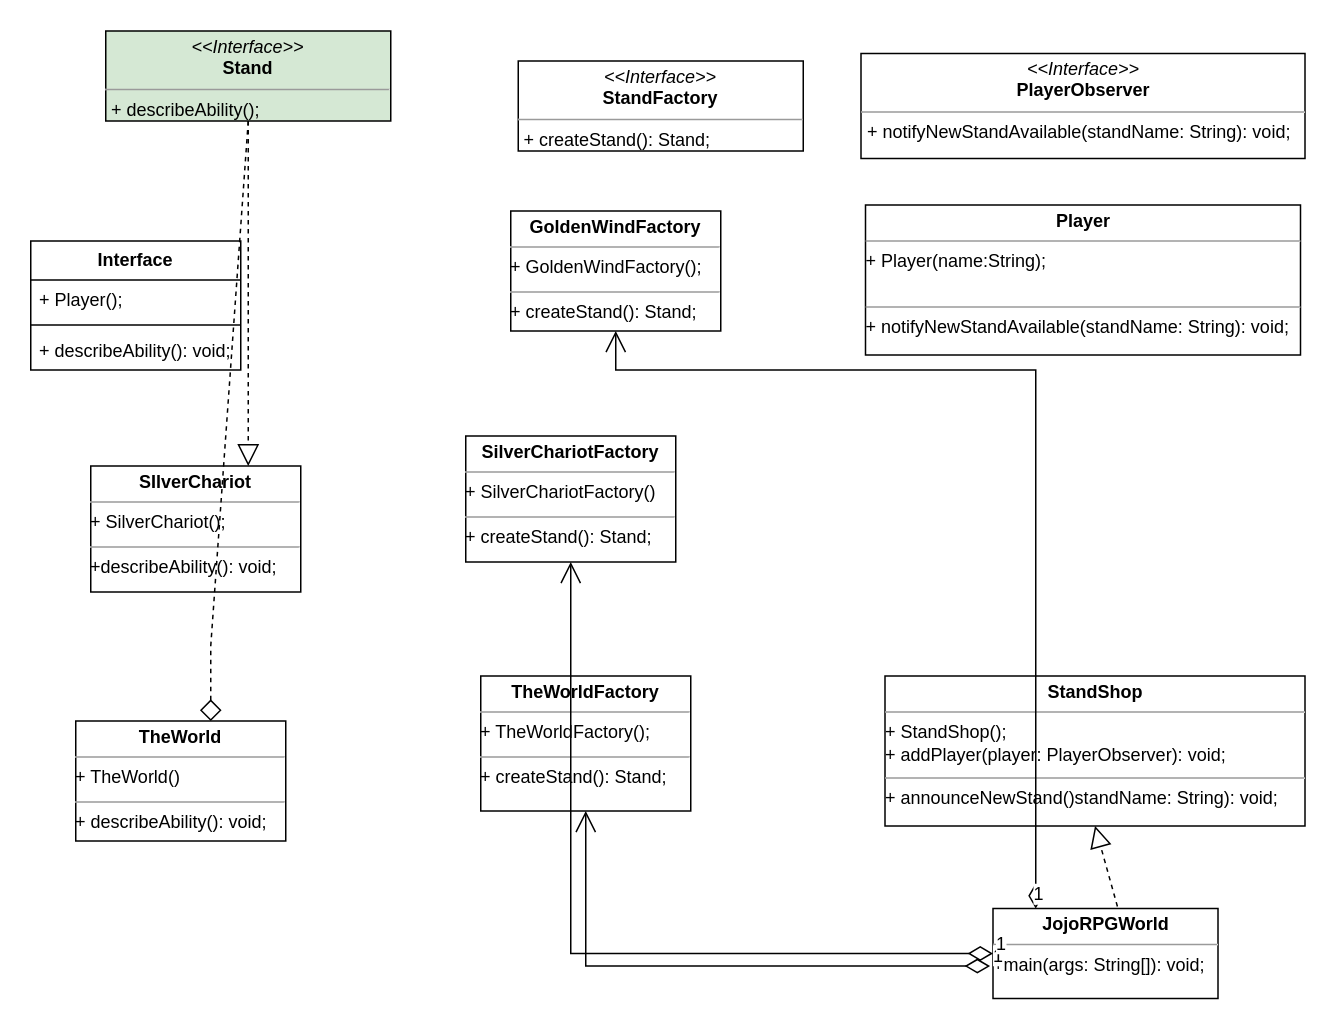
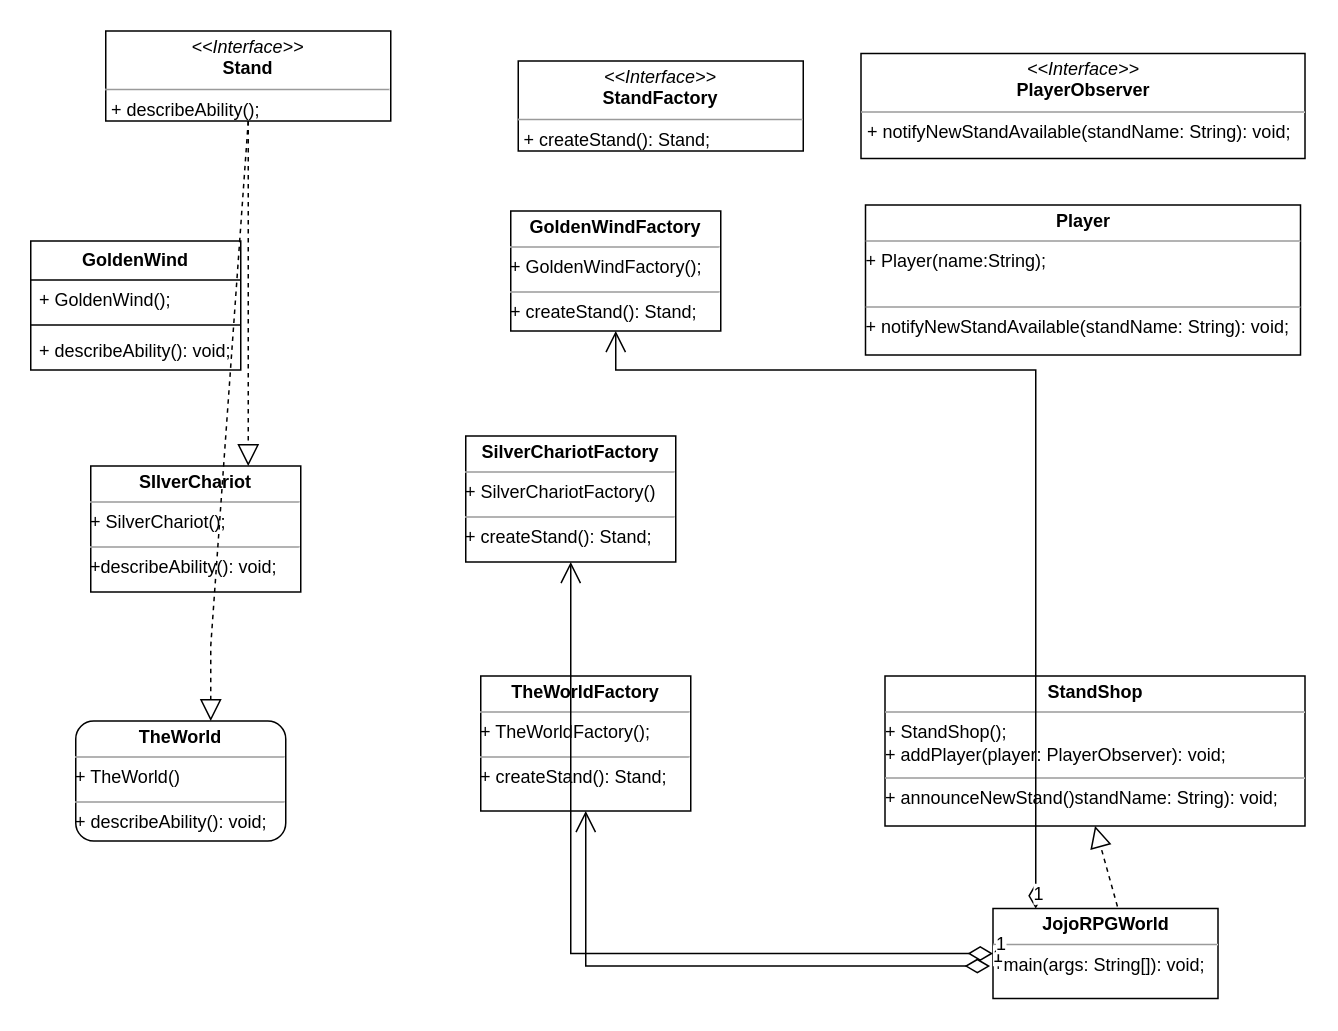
- <mxCell id="2" value="&lt;p style=&quot;margin:0px;margin-top:4px;text-align:center;&quot;&gt;&lt;i&gt;&amp;lt;&amp;lt;Interface&amp;gt;&amp;gt;&lt;/i&gt;&lt;br&gt;&lt;b&gt;Stand&lt;/b&gt;&lt;/p&gt;&lt;hr size=&quot;1&quot;&gt;&lt;p style=&quot;margin:0px;margin-left:4px;&quot;&gt;&lt;span style=&quot;background-color: initial;&quot;&gt;+ describeAbility();&lt;/span&gt;&lt;/p&gt;&lt;p style=&quot;margin:0px;margin-left:4px;&quot;&gt;&lt;br&gt;&lt;/p&gt;" style="verticalAlign=top;align=left;overflow=fill;fontSize=12;fontFamily=Helvetica;html=1;whiteSpace=wrap;fillColor=#d5e8d4;" vertex="1" parent="1"><mxGeometry x="70" width="190" height="60" as="geometry" y="20" /></mxCell>
+ <mxCell id="2" value="&lt;p style=&quot;margin:0px;margin-top:4px;text-align:center;&quot;&gt;&lt;i&gt;&amp;lt;&amp;lt;Interface&amp;gt;&amp;gt;&lt;/i&gt;&lt;br&gt;&lt;b&gt;Stand&lt;/b&gt;&lt;/p&gt;&lt;hr size=&quot;1&quot;&gt;&lt;p style=&quot;margin:0px;margin-left:4px;&quot;&gt;&lt;span style=&quot;background-color: initial;&quot;&gt;+ describeAbility();&lt;/span&gt;&lt;/p&gt;&lt;p style=&quot;margin:0px;margin-left:4px;&quot;&gt;&lt;br&gt;&lt;/p&gt;" style="verticalAlign=top;align=left;overflow=fill;fontSize=12;fontFamily=Helvetica;html=1;whiteSpace=wrap;" vertex="1" parent="1"><mxGeometry x="70" width="190" height="60" as="geometry" y="20" /></mxCell>
- <mxCell id="6" value="&lt;b&gt;Interface&lt;/b&gt;" style="swimlane;fontStyle=0;childLayout=stackLayout;horizontal=1;startSize=26;fillColor=none;horizontalStack=0;resizeParent=1;resizeParentMax=0;resizeLast=0;collapsible=1;marginBottom=0;whiteSpace=wrap;html=1;" vertex="1" parent="1"><mxGeometry x="20" y="160" width="140" height="86" as="geometry" /></mxCell>
+ <mxCell id="6" value="&lt;b&gt;GoldenWind&lt;/b&gt;" style="swimlane;fontStyle=0;childLayout=stackLayout;horizontal=1;startSize=26;fillColor=none;horizontalStack=0;resizeParent=1;resizeParentMax=0;resizeLast=0;collapsible=1;marginBottom=0;whiteSpace=wrap;html=1;" vertex="1" parent="1"><mxGeometry x="20" y="160" width="140" height="86" as="geometry" /></mxCell>
- <mxCell id="7" value="+ Player();" style="text;strokeColor=none;fillColor=none;align=left;verticalAlign=top;spacingLeft=4;spacingRight=4;overflow=hidden;rotatable=0;points=[[0,0.5],[1,0.5]];portConstraint=eastwest;whiteSpace=wrap;html=1;" vertex="1" parent="6"><mxGeometry y="26" width="140" height="26" as="geometry" /></mxCell>
+ <mxCell id="7" value="+ GoldenWind();" style="text;strokeColor=none;fillColor=none;align=left;verticalAlign=top;spacingLeft=4;spacingRight=4;overflow=hidden;rotatable=0;points=[[0,0.5],[1,0.5]];portConstraint=eastwest;whiteSpace=wrap;html=1;" vertex="1" parent="6"><mxGeometry y="26" width="140" height="26" as="geometry" /></mxCell>
- <mxCell id="19" value="" style="endArrow=diamond;dashed=1;endFill=0;endSize=12;html=1;rounded=0;fontFamily=Helvetica;fontSize=12;fontColor=default;exitX=0.5;exitY=1;exitDx=0;exitDy=0;" edge="1" parent="1" source="2" target="13"><mxGeometry width="160" relative="1" as="geometry"><mxPoint x="400" y="290" as="sourcePoint" /><mxPoint x="560" y="290" as="targetPoint" /><Array as="points"><mxPoint x="140" y="430" /><mxPoint x="140" y="480" /></Array></mxGeometry></mxCell>
+ <mxCell id="19" value="" style="endArrow=block;dashed=1;endFill=0;endSize=12;html=1;rounded=0;fontFamily=Helvetica;fontSize=12;fontColor=default;exitX=0.5;exitY=1;exitDx=0;exitDy=0;" edge="1" parent="1" source="2" target="13"><mxGeometry width="160" relative="1" as="geometry"><mxPoint x="400" y="290" as="sourcePoint" /><mxPoint x="560" y="290" as="targetPoint" /><Array as="points"><mxPoint x="140" y="430" /><mxPoint x="140" y="480" /></Array></mxGeometry></mxCell>
- <mxCell id="13" value="&lt;p style=&quot;margin:0px;margin-top:4px;text-align:center;&quot;&gt;&lt;b&gt;TheWorld&lt;/b&gt;&lt;/p&gt;&lt;hr size=&quot;1&quot;&gt;+ TheWorld()&lt;div style=&quot;height:2px;&quot;&gt;&lt;br&gt;&lt;/div&gt;&lt;hr size=&quot;1&quot;&gt;&lt;div style=&quot;height:2px;&quot;&gt;+ describeAbility(): void;&lt;/div&gt;" style="verticalAlign=top;align=left;overflow=fill;fontSize=12;fontFamily=Helvetica;html=1;whiteSpace=wrap;spacingLeft=4;spacingRight=4;fontColor=default;fillColor=none;gradientColor=none;" vertex="1" parent="1"><mxGeometry x="50" y="480" width="140" height="80" as="geometry" /></mxCell>
+ <mxCell id="13" value="&lt;p style=&quot;margin:0px;margin-top:4px;text-align:center;&quot;&gt;&lt;b&gt;TheWorld&lt;/b&gt;&lt;/p&gt;&lt;hr size=&quot;1&quot;&gt;+ TheWorld()&lt;div style=&quot;height:2px;&quot;&gt;&lt;br&gt;&lt;/div&gt;&lt;hr size=&quot;1&quot;&gt;&lt;div style=&quot;height:2px;&quot;&gt;+ describeAbility(): void;&lt;/div&gt;" style="verticalAlign=top;align=left;overflow=fill;fontSize=12;fontFamily=Helvetica;html=1;whiteSpace=wrap;spacingLeft=4;spacingRight=4;fontColor=default;fillColor=none;gradientColor=none;rounded=1;" vertex="1" parent="1"><mxGeometry x="50" y="480" width="140" height="80" as="geometry" /></mxCell>
